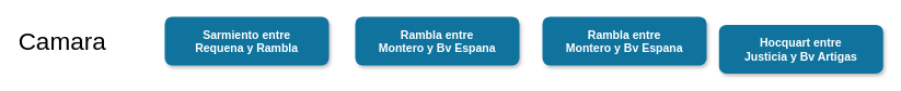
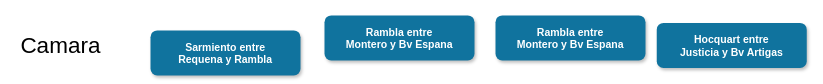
- <mxCell id="6" value="&lt;span style=&quot;font-size: 30px&quot;&gt;Camara&lt;/span&gt;" style="text;html=1;resizable=0;points=[];autosize=1;align=left;verticalAlign=top;spacingTop=-4;" parent="1" vertex="1"><mxGeometry x="20" y="30" width="120" height="20" as="geometry" /></mxCell>
+ <mxCell id="6" value="&lt;span style=&quot;font-size: 30px&quot;&gt;Camara&lt;/span&gt;" style="text;html=1;resizable=0;points=[];autosize=1;align=left;verticalAlign=top;spacingTop=-4;" parent="1" vertex="1"><mxGeometry x="25" y="40" width="120" height="20" as="geometry" /></mxCell>
- <mxCell id="2" value="Sarmiento entre&#10;Requena y Rambla" style="rounded=1;fillColor=#10739E;strokeColor=none;shadow=1;gradientColor=none;fontStyle=1;fontColor=#FFFFFF;fontSize=14;" parent="1" vertex="1"><mxGeometry x="200" y="20" width="200" height="60" as="geometry" /></mxCell>
+ <mxCell id="2" value="Sarmiento entre&#10;Requena y Rambla" style="rounded=1;fillColor=#10739E;strokeColor=none;shadow=1;gradientColor=none;fontStyle=1;fontColor=#FFFFFF;fontSize=14;" parent="1" vertex="1"><mxGeometry x="200" y="40" width="200" height="60" as="geometry" /></mxCell>
